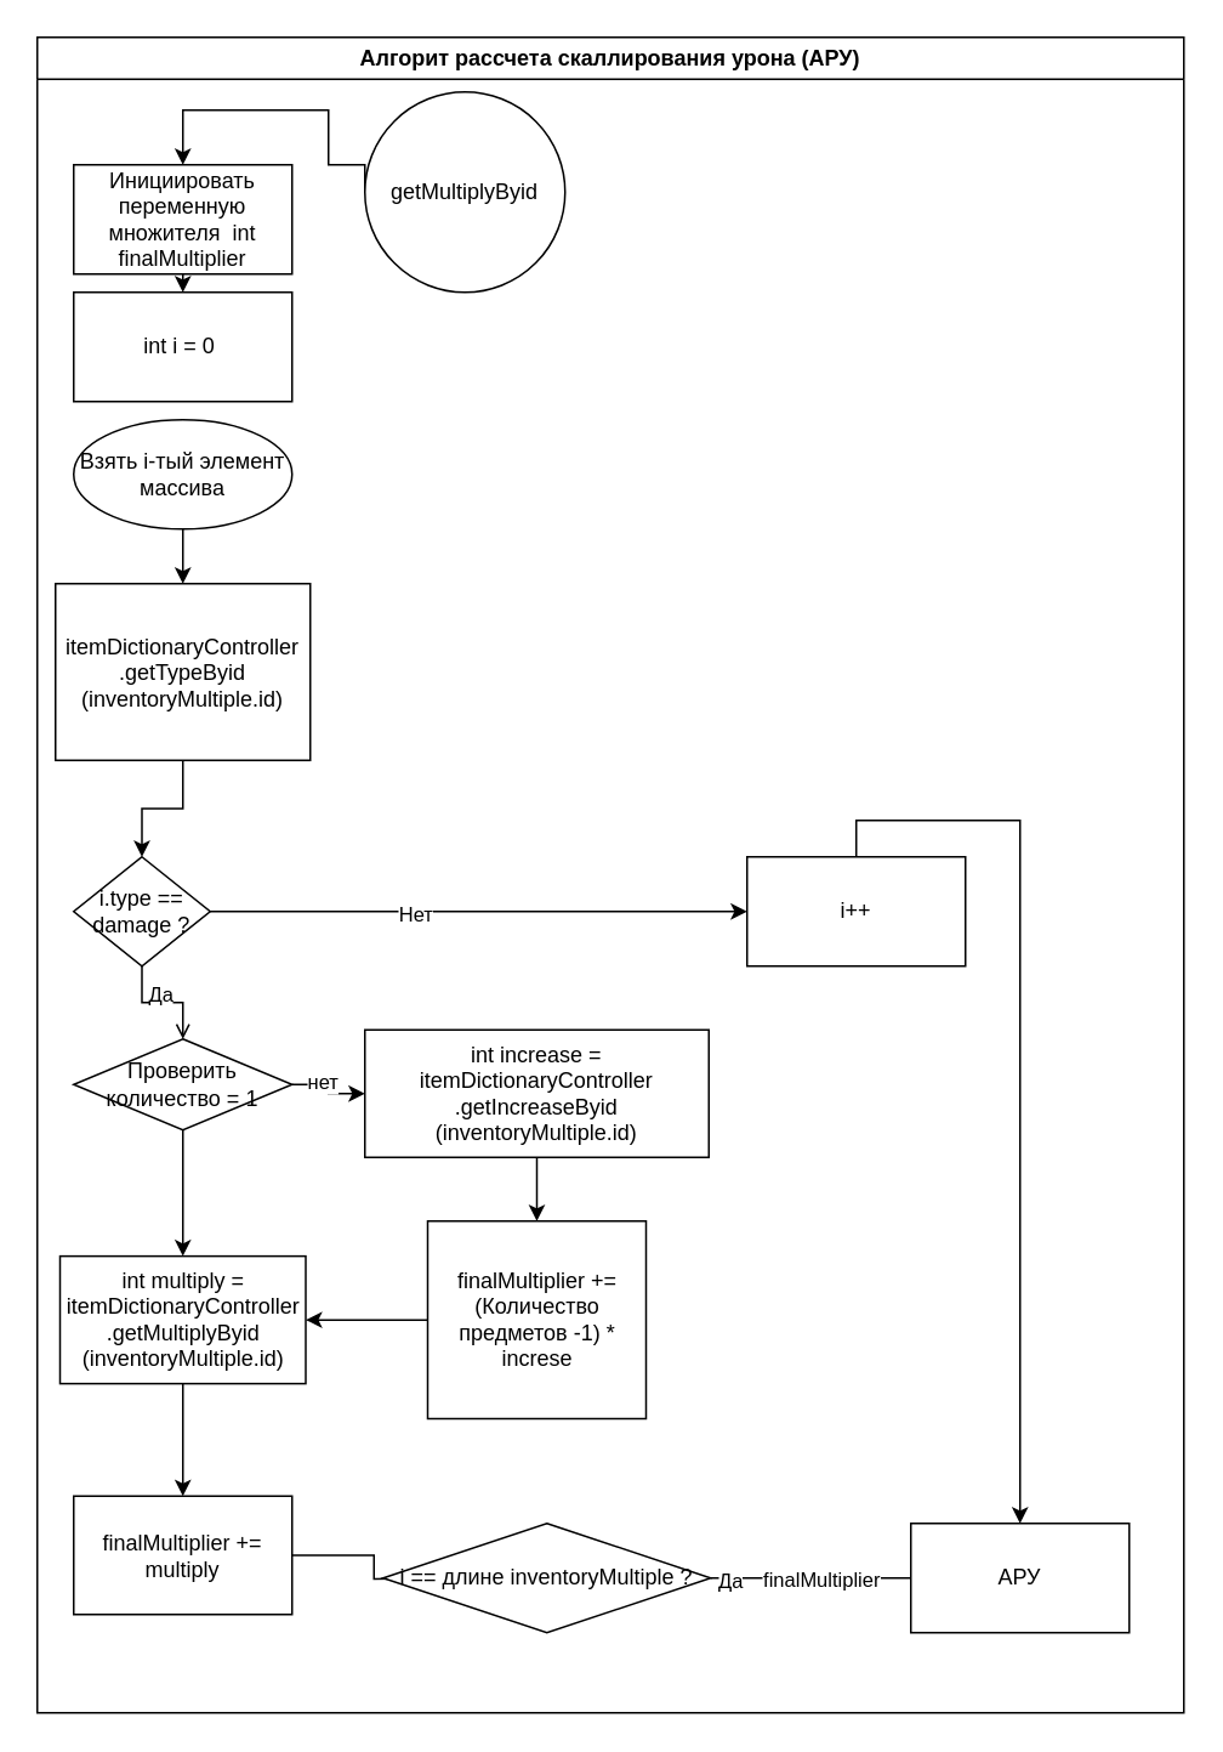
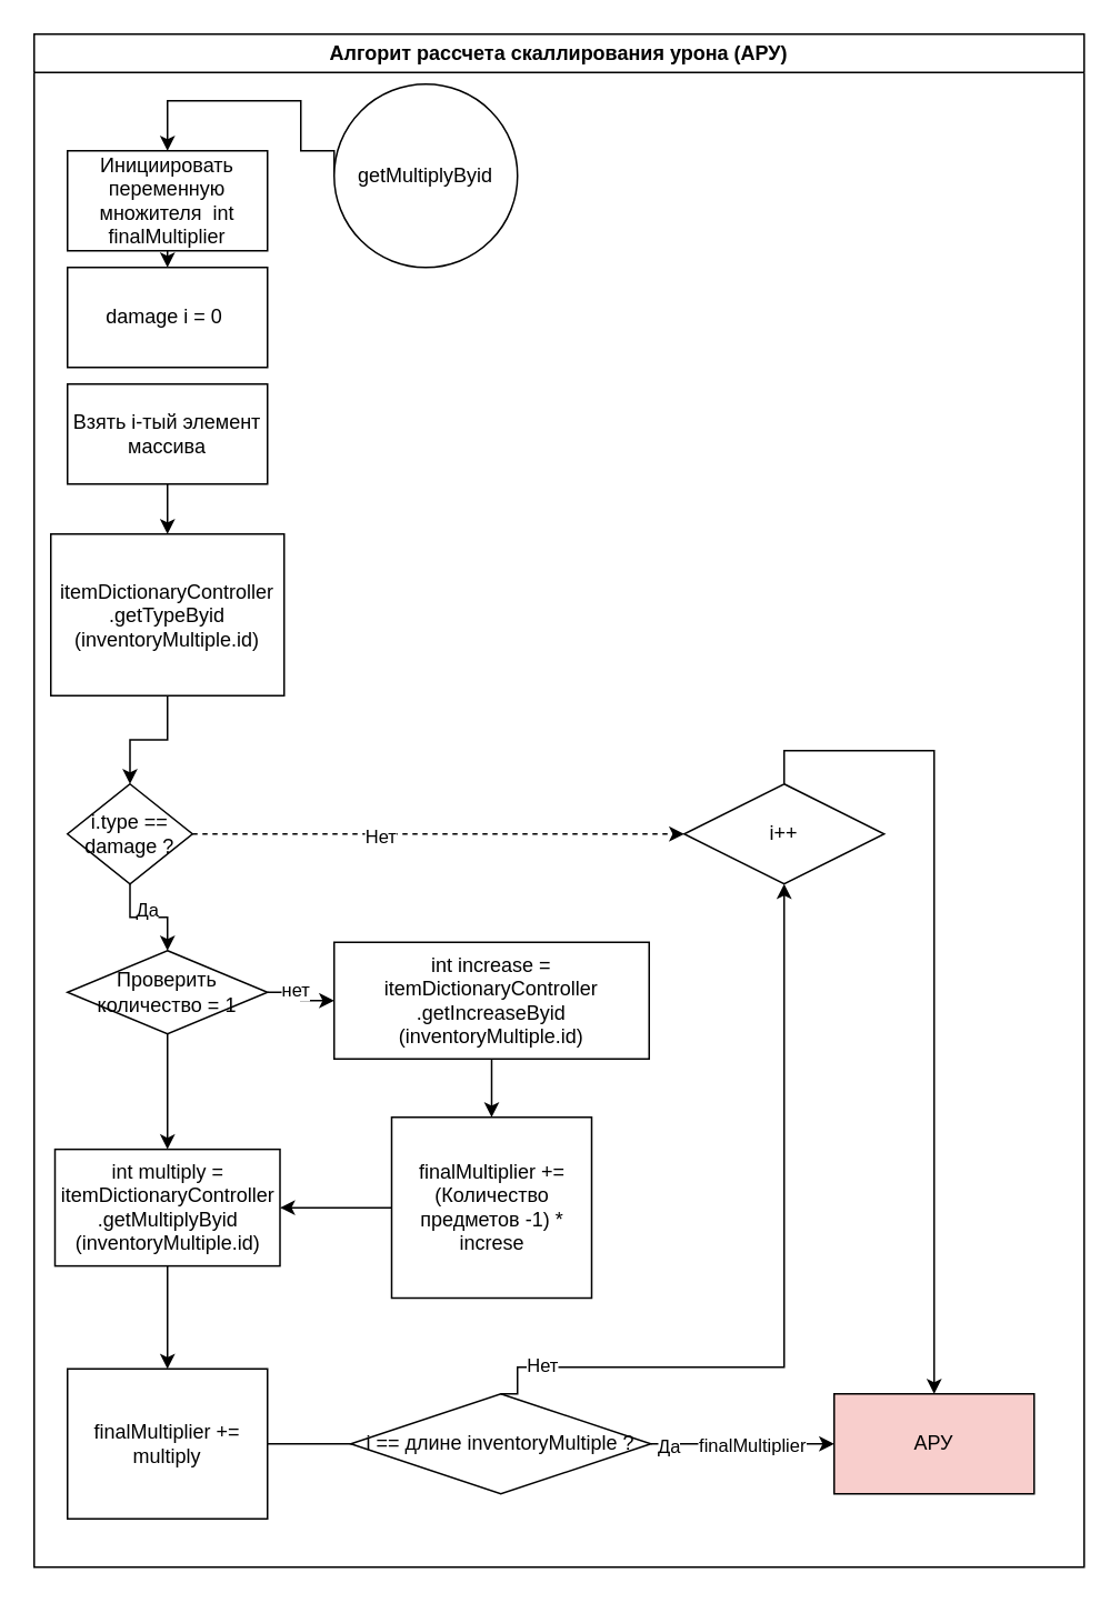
- <mxCell id="5" value="int i = 0&amp;nbsp;" style="rounded=0;whiteSpace=wrap;html=1;" vertex="1" parent="2"><mxGeometry x="20" y="140" width="120" height="60" as="geometry" /></mxCell>
+ <mxCell id="5" value="damage i = 0&amp;nbsp;" style="rounded=0;whiteSpace=wrap;html=1;" vertex="1" parent="2"><mxGeometry x="20" y="140" width="120" height="60" as="geometry" /></mxCell>
- <mxCell id="7" value="Взять i-тый элемент массива" style="ellipse;whiteSpace=wrap;html=1;" vertex="1" parent="2"><mxGeometry x="20" y="210" width="120" height="60" as="geometry" /></mxCell>
+ <mxCell id="7" value="Взять i-тый элемент массива" style="rounded=0;whiteSpace=wrap;html=1;" vertex="1" parent="2"><mxGeometry x="20" y="210" width="120" height="60" as="geometry" /></mxCell>
- <mxCell id="31" style="edgeStyle=orthogonalEdgeStyle;rounded=0;orthogonalLoop=1;jettySize=auto;html=1;exitX=1;exitY=0.5;exitDx=0;exitDy=0;entryX=0;entryY=0.5;entryDx=0;entryDy=0;" edge="1" parent="2" source="33" target="26"><mxGeometry relative="1" as="geometry" /></mxCell>
+ <mxCell id="31" style="edgeStyle=orthogonalEdgeStyle;rounded=0;orthogonalLoop=1;jettySize=auto;html=1;exitX=1;exitY=0.5;exitDx=0;exitDy=0;entryX=0;entryY=0.5;entryDx=0;entryDy=0;dashed=1;" edge="1" parent="2" source="33" target="26"><mxGeometry relative="1" as="geometry" /></mxCell>
- <mxCell id="26" value="i++" style="rounded=0;whiteSpace=wrap;html=1;" vertex="1" parent="2"><mxGeometry x="390" y="450" width="120" height="60" as="geometry" /></mxCell>
+ <mxCell id="26" value="i++" style="rhombus;whiteSpace=wrap;html=1;" vertex="1" parent="2"><mxGeometry x="390" y="450" width="120" height="60" as="geometry" /></mxCell>
- <mxCell id="29" style="edgeStyle=orthogonalEdgeStyle;rounded=0;orthogonalLoop=1;jettySize=auto;html=1;exitX=0.5;exitY=1;exitDx=0;exitDy=0;endArrow=open;" edge="1" parent="2" source="33" target="11"><mxGeometry relative="1" as="geometry" /></mxCell>
+ <mxCell id="29" style="edgeStyle=orthogonalEdgeStyle;rounded=0;orthogonalLoop=1;jettySize=auto;html=1;exitX=0.5;exitY=1;exitDx=0;exitDy=0;" edge="1" parent="2" source="33" target="11"><mxGeometry relative="1" as="geometry" /></mxCell>
+ <mxCell id="27" style="edgeStyle=orthogonalEdgeStyle;rounded=0;orthogonalLoop=1;jettySize=auto;html=1;exitX=0.5;exitY=0;exitDx=0;exitDy=0;" edge="1" parent="2" source="24" target="26"><mxGeometry relative="1" as="geometry"><mxPoint x="450" y="761" as="targetPoint" /><Array as="points"><mxPoint x="290" y="800" /><mxPoint x="450" y="800" /></Array></mxGeometry></mxCell>
+ <mxCell id="28" value="Нет" style="edgeLabel;html=1;align=center;verticalAlign=middle;resizable=0;points=[];" vertex="1" connectable="0" parent="27"><mxGeometry x="-0.834" y="2" relative="1" as="geometry"><mxPoint as="offset" /></mxGeometry></mxCell>
- <mxCell id="15" value="finalMultiplier += multiply" style="rounded=0;whiteSpace=wrap;html=1;" vertex="1" parent="2"><mxGeometry x="20" y="801" width="120" height="65" as="geometry" /></mxCell>
+ <mxCell id="15" value="finalMultiplier += multiply" style="rounded=0;whiteSpace=wrap;html=1;" vertex="1" parent="2"><mxGeometry x="20" y="801" width="120" height="90" as="geometry" /></mxCell>
- <mxCell id="21" style="edgeStyle=orthogonalEdgeStyle;rounded=0;orthogonalLoop=1;jettySize=auto;html=1;exitX=1;exitY=0.5;exitDx=0;exitDy=0;entryX=0;entryY=0.5;entryDx=0;entryDy=0;endArrow=none;" edge="1" parent="2" source="24" target="20"><mxGeometry relative="1" as="geometry" /></mxCell>
+ <mxCell id="21" style="edgeStyle=orthogonalEdgeStyle;rounded=0;orthogonalLoop=1;jettySize=auto;html=1;exitX=1;exitY=0.5;exitDx=0;exitDy=0;entryX=0;entryY=0.5;entryDx=0;entryDy=0;" edge="1" parent="2" source="24" target="20"><mxGeometry relative="1" as="geometry" /></mxCell>
- <mxCell id="20" value="АРУ" style="rounded=0;whiteSpace=wrap;html=1;" vertex="1" parent="2"><mxGeometry x="480" y="816" width="120" height="60" as="geometry" /></mxCell>
+ <mxCell id="20" value="АРУ" style="rounded=0;whiteSpace=wrap;html=1;fillColor=#f8cecc;" vertex="1" parent="2"><mxGeometry x="480" y="816" width="120" height="60" as="geometry" /></mxCell>
